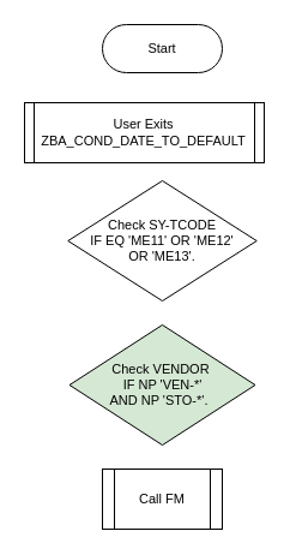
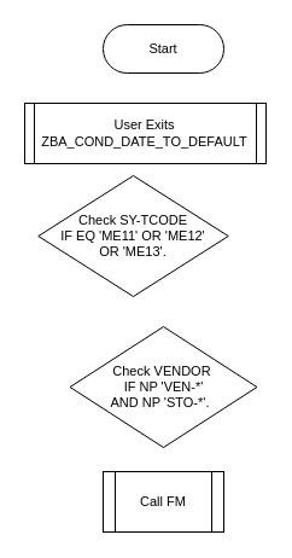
- <mxCell id="4" value="Check SY-TCODE &lt;br style=&quot;font-size: 11px;&quot;&gt;IF EQ 'ME11' OR 'ME12' &lt;br&gt;OR 'ME13'." style="rhombus;whiteSpace=wrap;html=1;fontSize=11;" vertex="1" parent="1"><mxGeometry x="56.25" y="150" width="157.5" height="100" as="geometry" /></mxCell>
+ <mxCell id="4" value="Check SY-TCODE &lt;br style=&quot;font-size: 11px;&quot;&gt;IF EQ 'ME11' OR 'ME12' &lt;br&gt;OR 'ME13'." style="rhombus;whiteSpace=wrap;html=1;fontSize=11;" vertex="1" parent="1"><mxGeometry x="31.25" y="145" width="157.5" height="100" as="geometry" /></mxCell>
- <mxCell id="5" value="Check VENDOR&amp;nbsp;&lt;br&gt;IF NP 'VEN-*' &lt;br&gt;AND NP 'STO-*'.&amp;nbsp;&amp;nbsp;" style="rhombus;whiteSpace=wrap;html=1;fontSize=11;fillColor=#d5e8d4;" vertex="1" parent="1"><mxGeometry x="57.5" y="270" width="155" height="100" as="geometry" /></mxCell>
+ <mxCell id="5" value="Check VENDOR&amp;nbsp;&lt;br&gt;IF NP 'VEN-*' &lt;br&gt;AND NP 'STO-*'.&amp;nbsp;&amp;nbsp;" style="rhombus;whiteSpace=wrap;html=1;fontSize=11;" vertex="1" parent="1"><mxGeometry x="57.5" y="270" width="155" height="100" as="geometry" /></mxCell>
